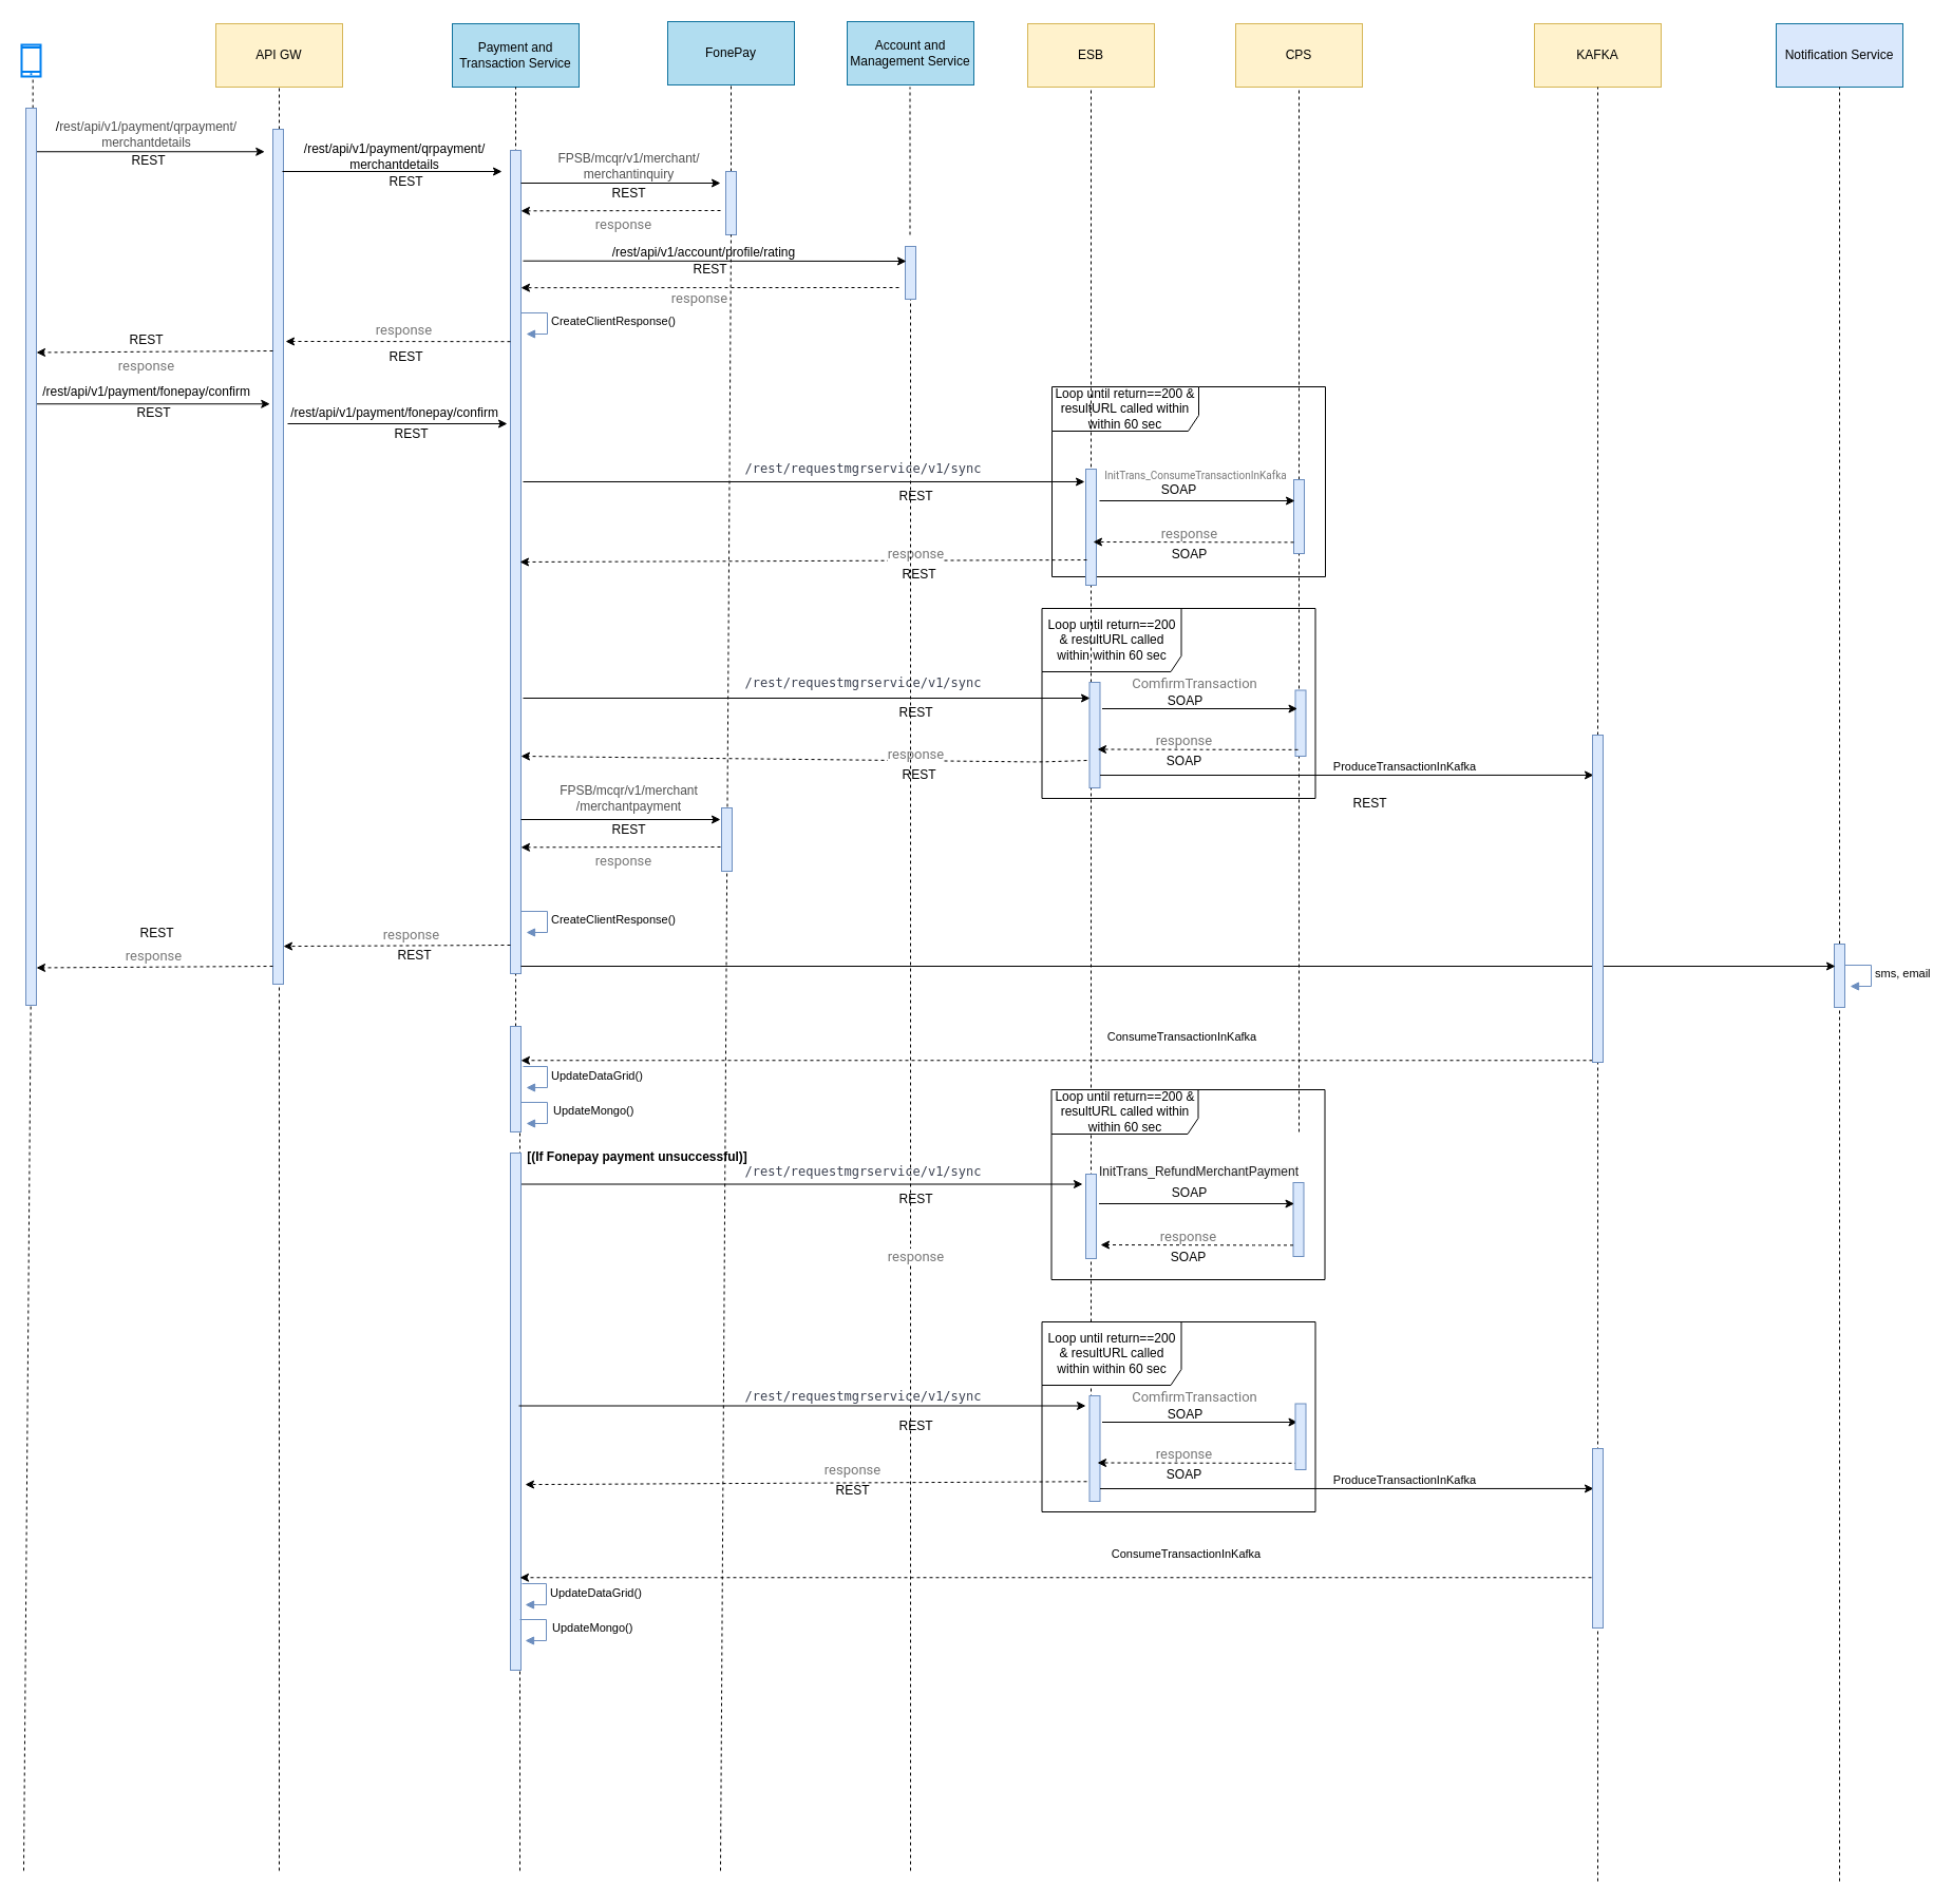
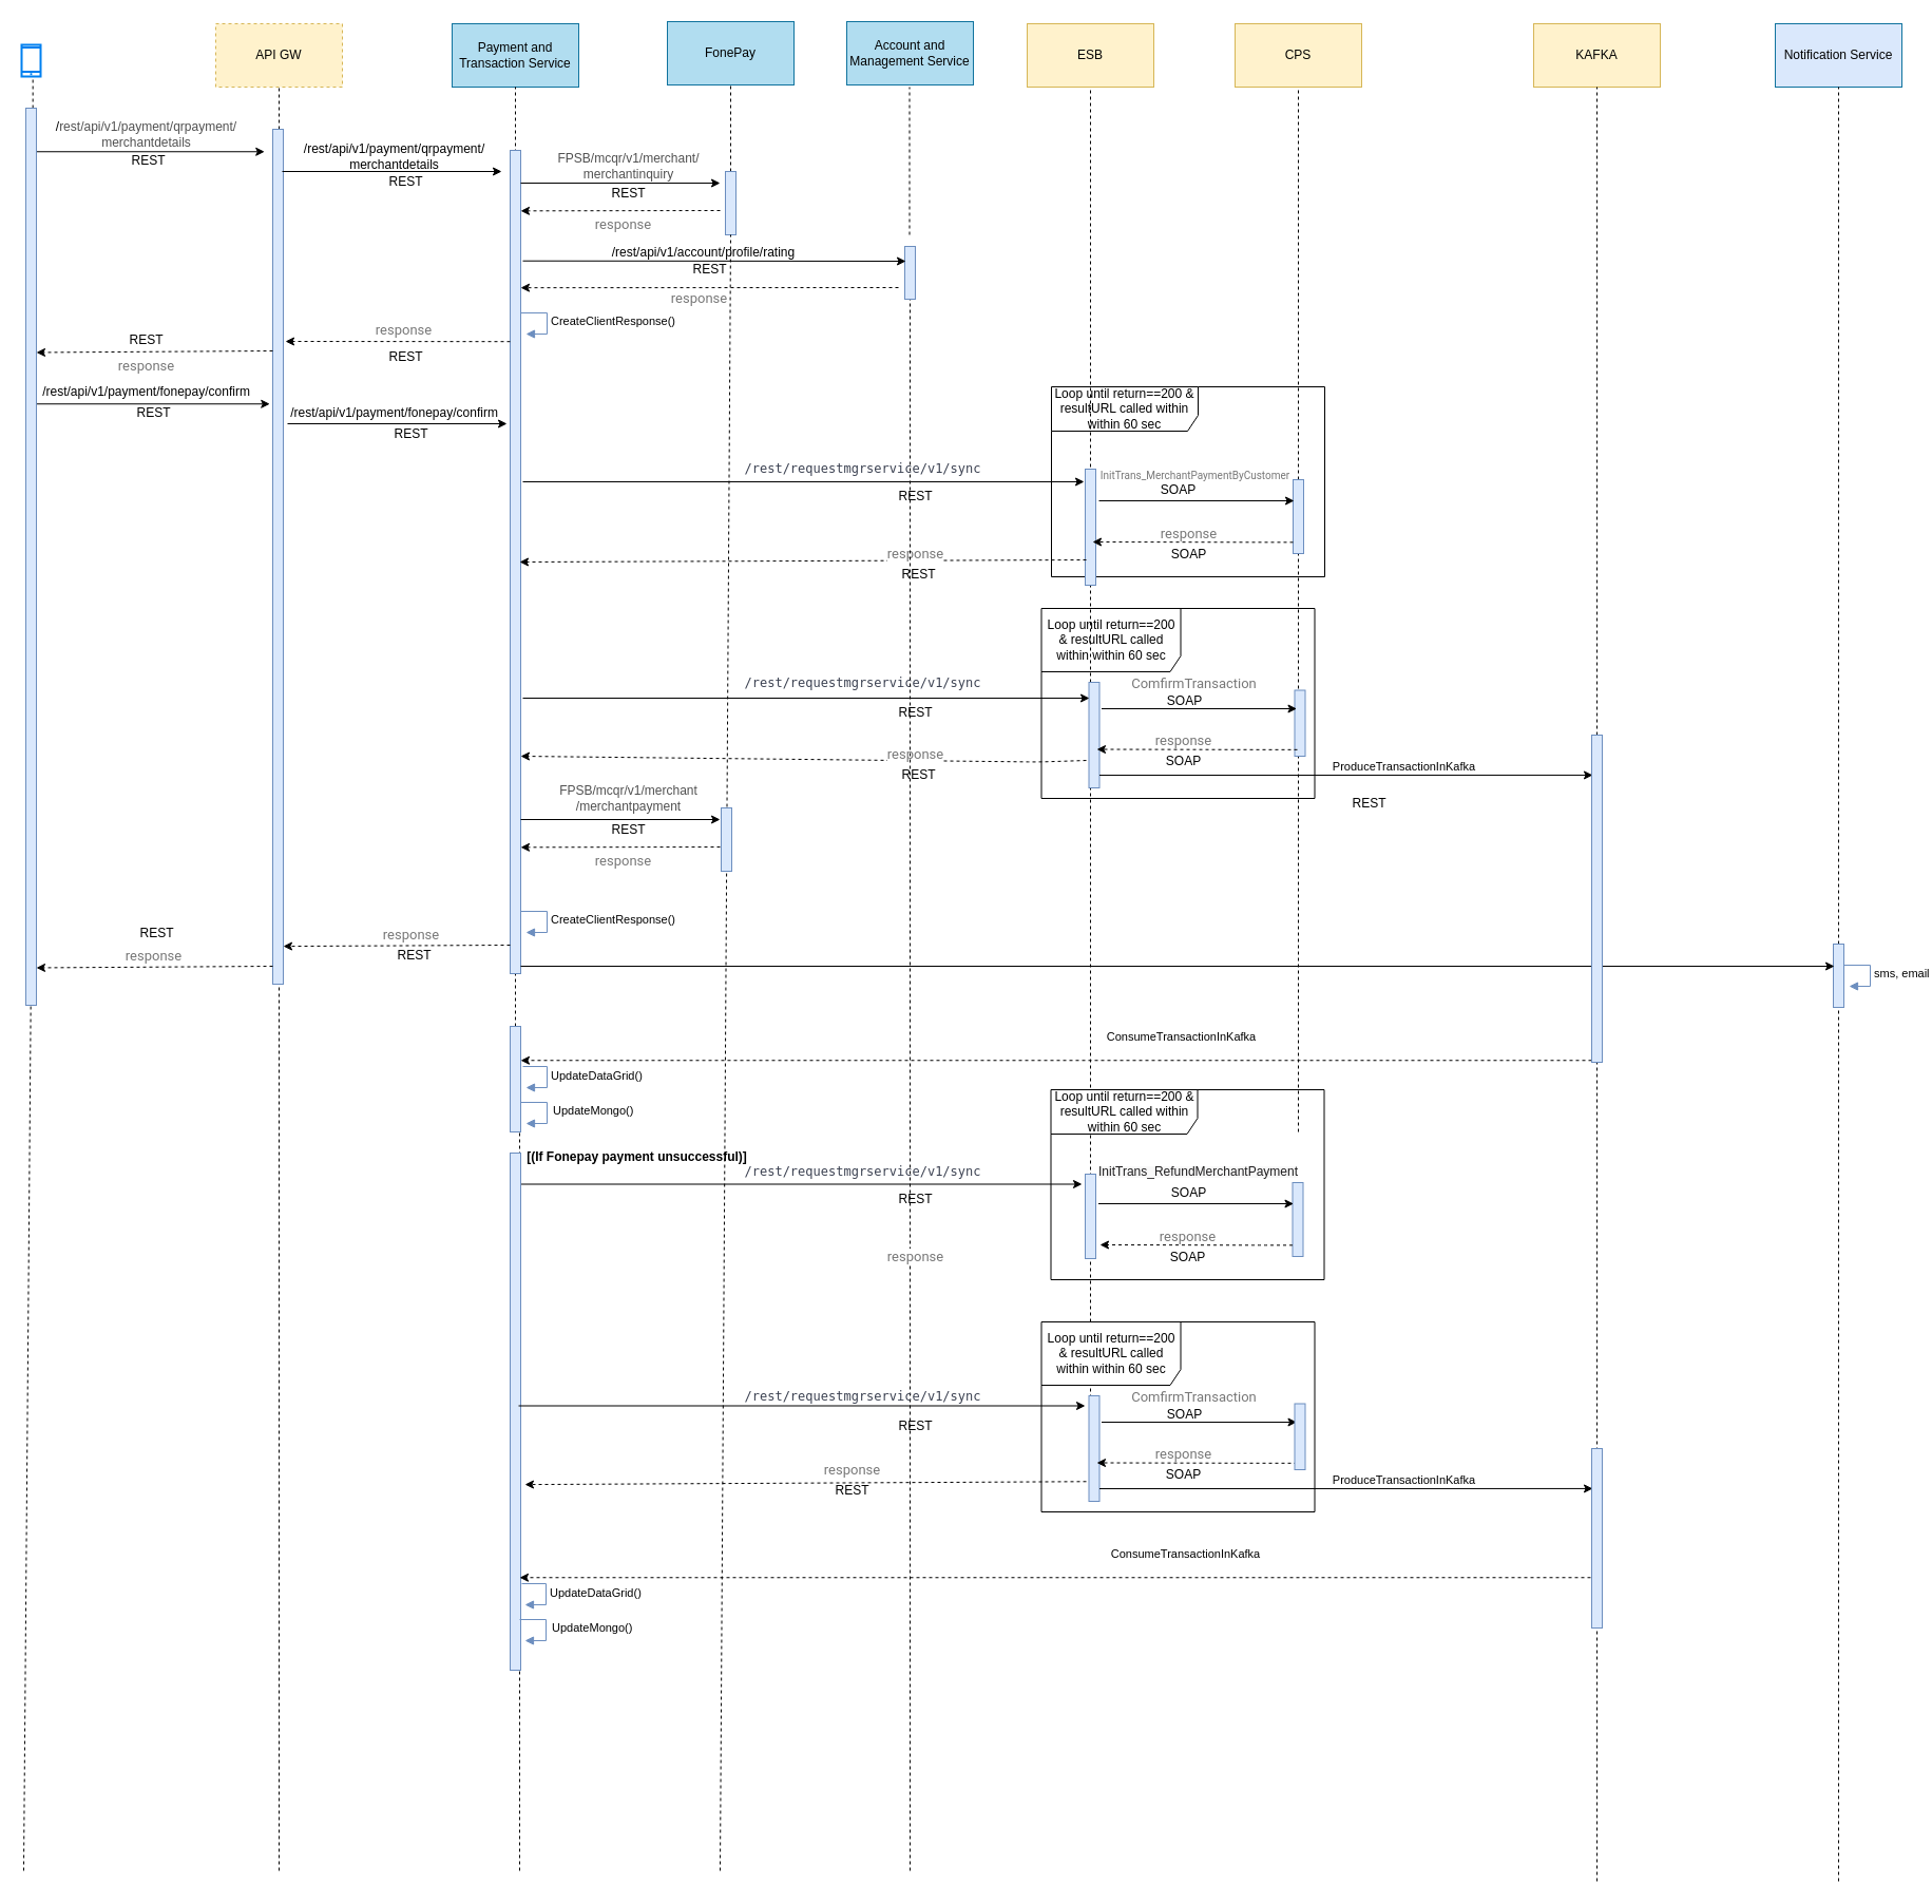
- <mxCell id="4" value="API GW" style="rounded=0;whiteSpace=wrap;html=1;fillColor=#fff2cc;strokeColor=#d6b656;" parent="1" vertex="1"><mxGeometry x="204" y="22" width="120" height="60" as="geometry" /></mxCell>
+ <mxCell id="4" value="API GW" style="rounded=0;whiteSpace=wrap;html=1;fillColor=#fff2cc;strokeColor=#d6b656;dashed=1;" parent="1" vertex="1"><mxGeometry x="204" y="22" width="120" height="60" as="geometry" /></mxCell>
- <mxCell id="28" value="&lt;font color=&quot;#777777&quot; face=&quot;Roboto, RobotoDraft, Helvetica, Arial, sans-serif&quot; style=&quot;font-size: 10px;&quot;&gt;&lt;span style=&quot;font-size: 10px;&quot;&gt;InitTrans_ConsumeTransactionInKafka&lt;/span&gt;&lt;/font&gt;" style="text;html=1;align=center;verticalAlign=middle;resizable=0;points=[];autosize=1;fontSize=10;" parent="1" vertex="1"><mxGeometry x="1031.5" y="440" width="200" height="20" as="geometry" /></mxCell>
+ <mxCell id="28" value="&lt;font color=&quot;#777777&quot; face=&quot;Roboto, RobotoDraft, Helvetica, Arial, sans-serif&quot; style=&quot;font-size: 10px;&quot;&gt;&lt;span style=&quot;font-size: 10px;&quot;&gt;InitTrans_MerchantPaymentByCustomer&lt;/span&gt;&lt;/font&gt;" style="text;html=1;align=center;verticalAlign=middle;resizable=0;points=[];autosize=1;fontSize=10;" parent="1" vertex="1"><mxGeometry x="1031.5" y="440" width="200" height="20" as="geometry" /></mxCell>
